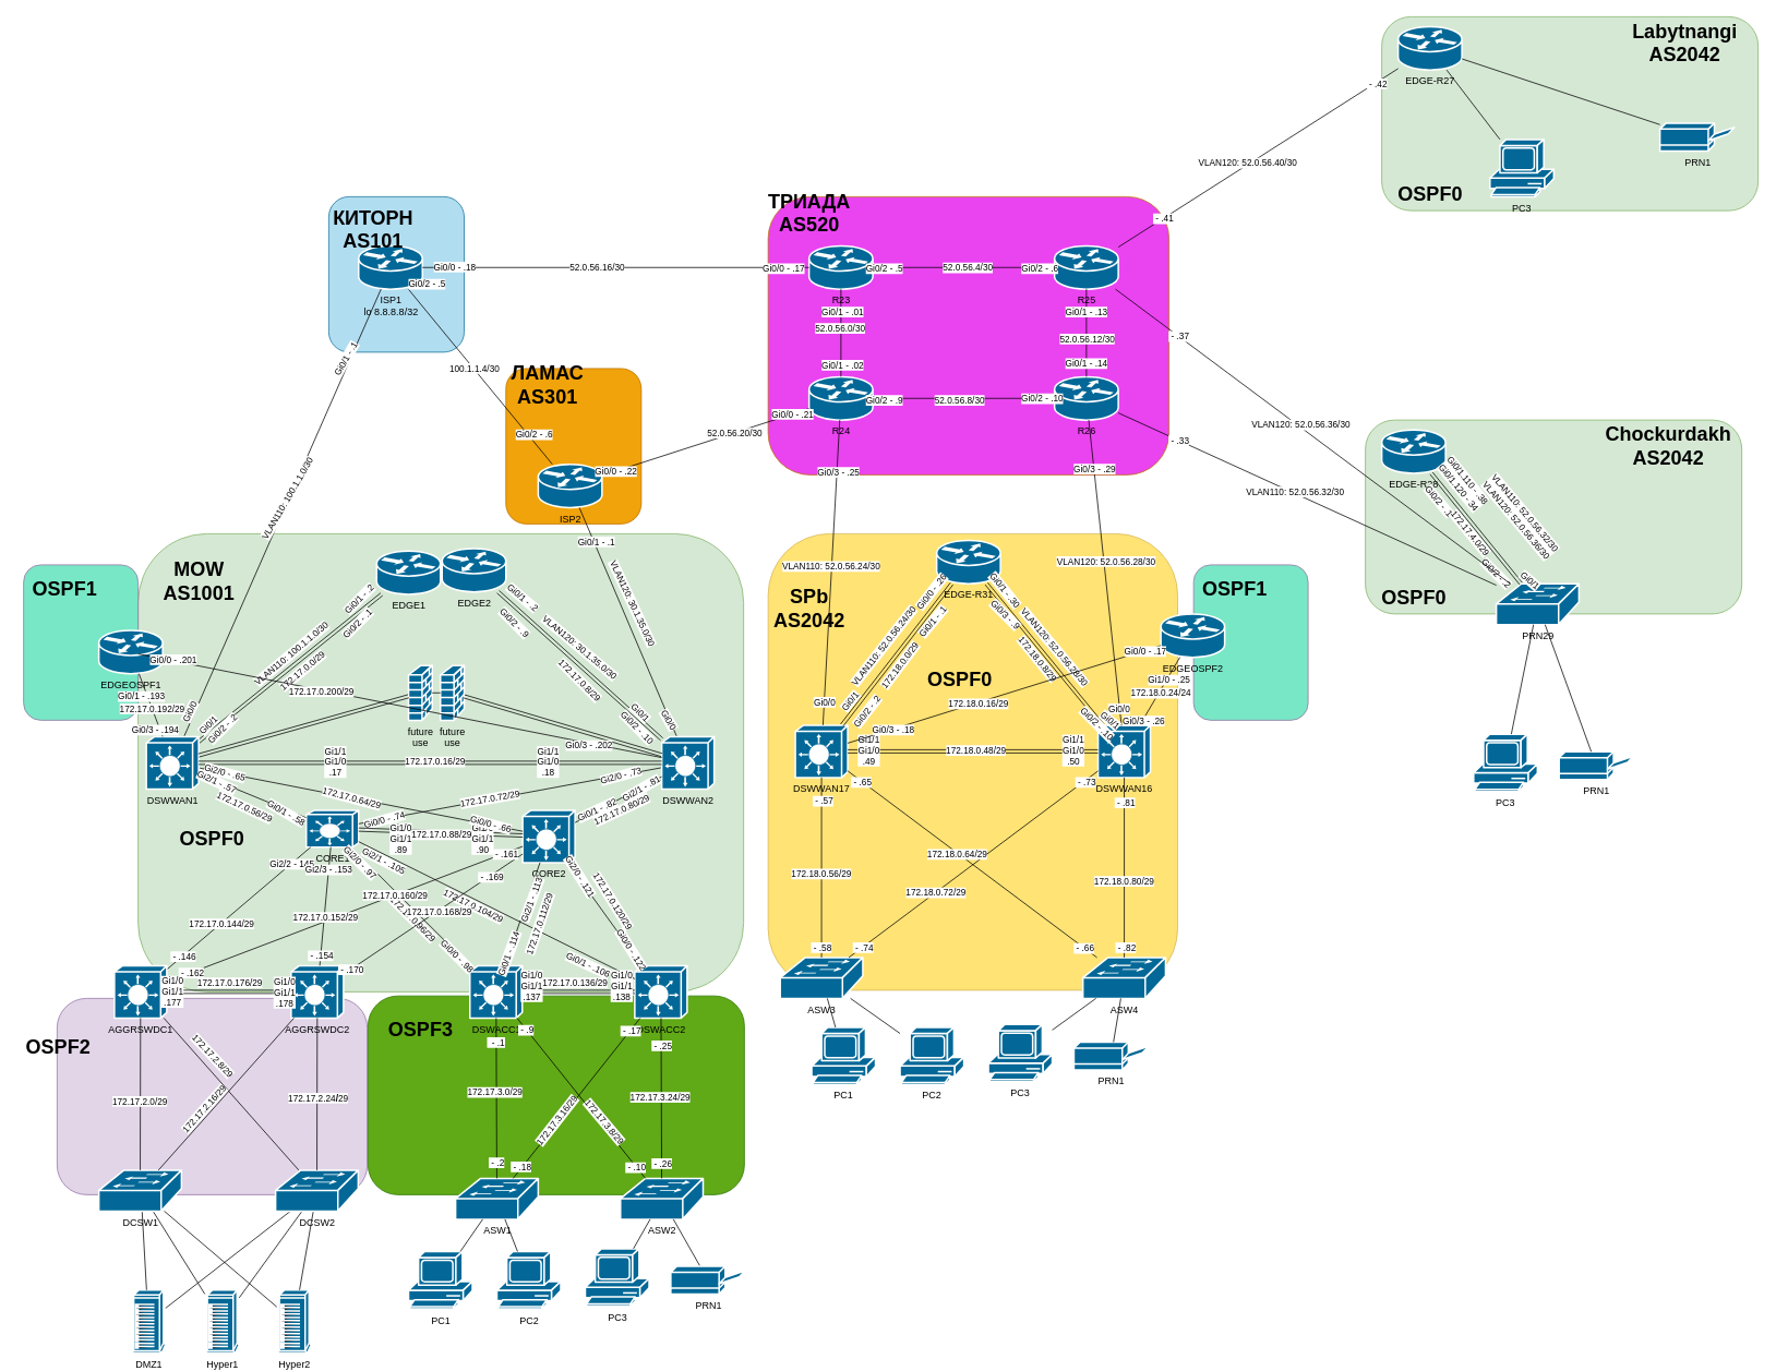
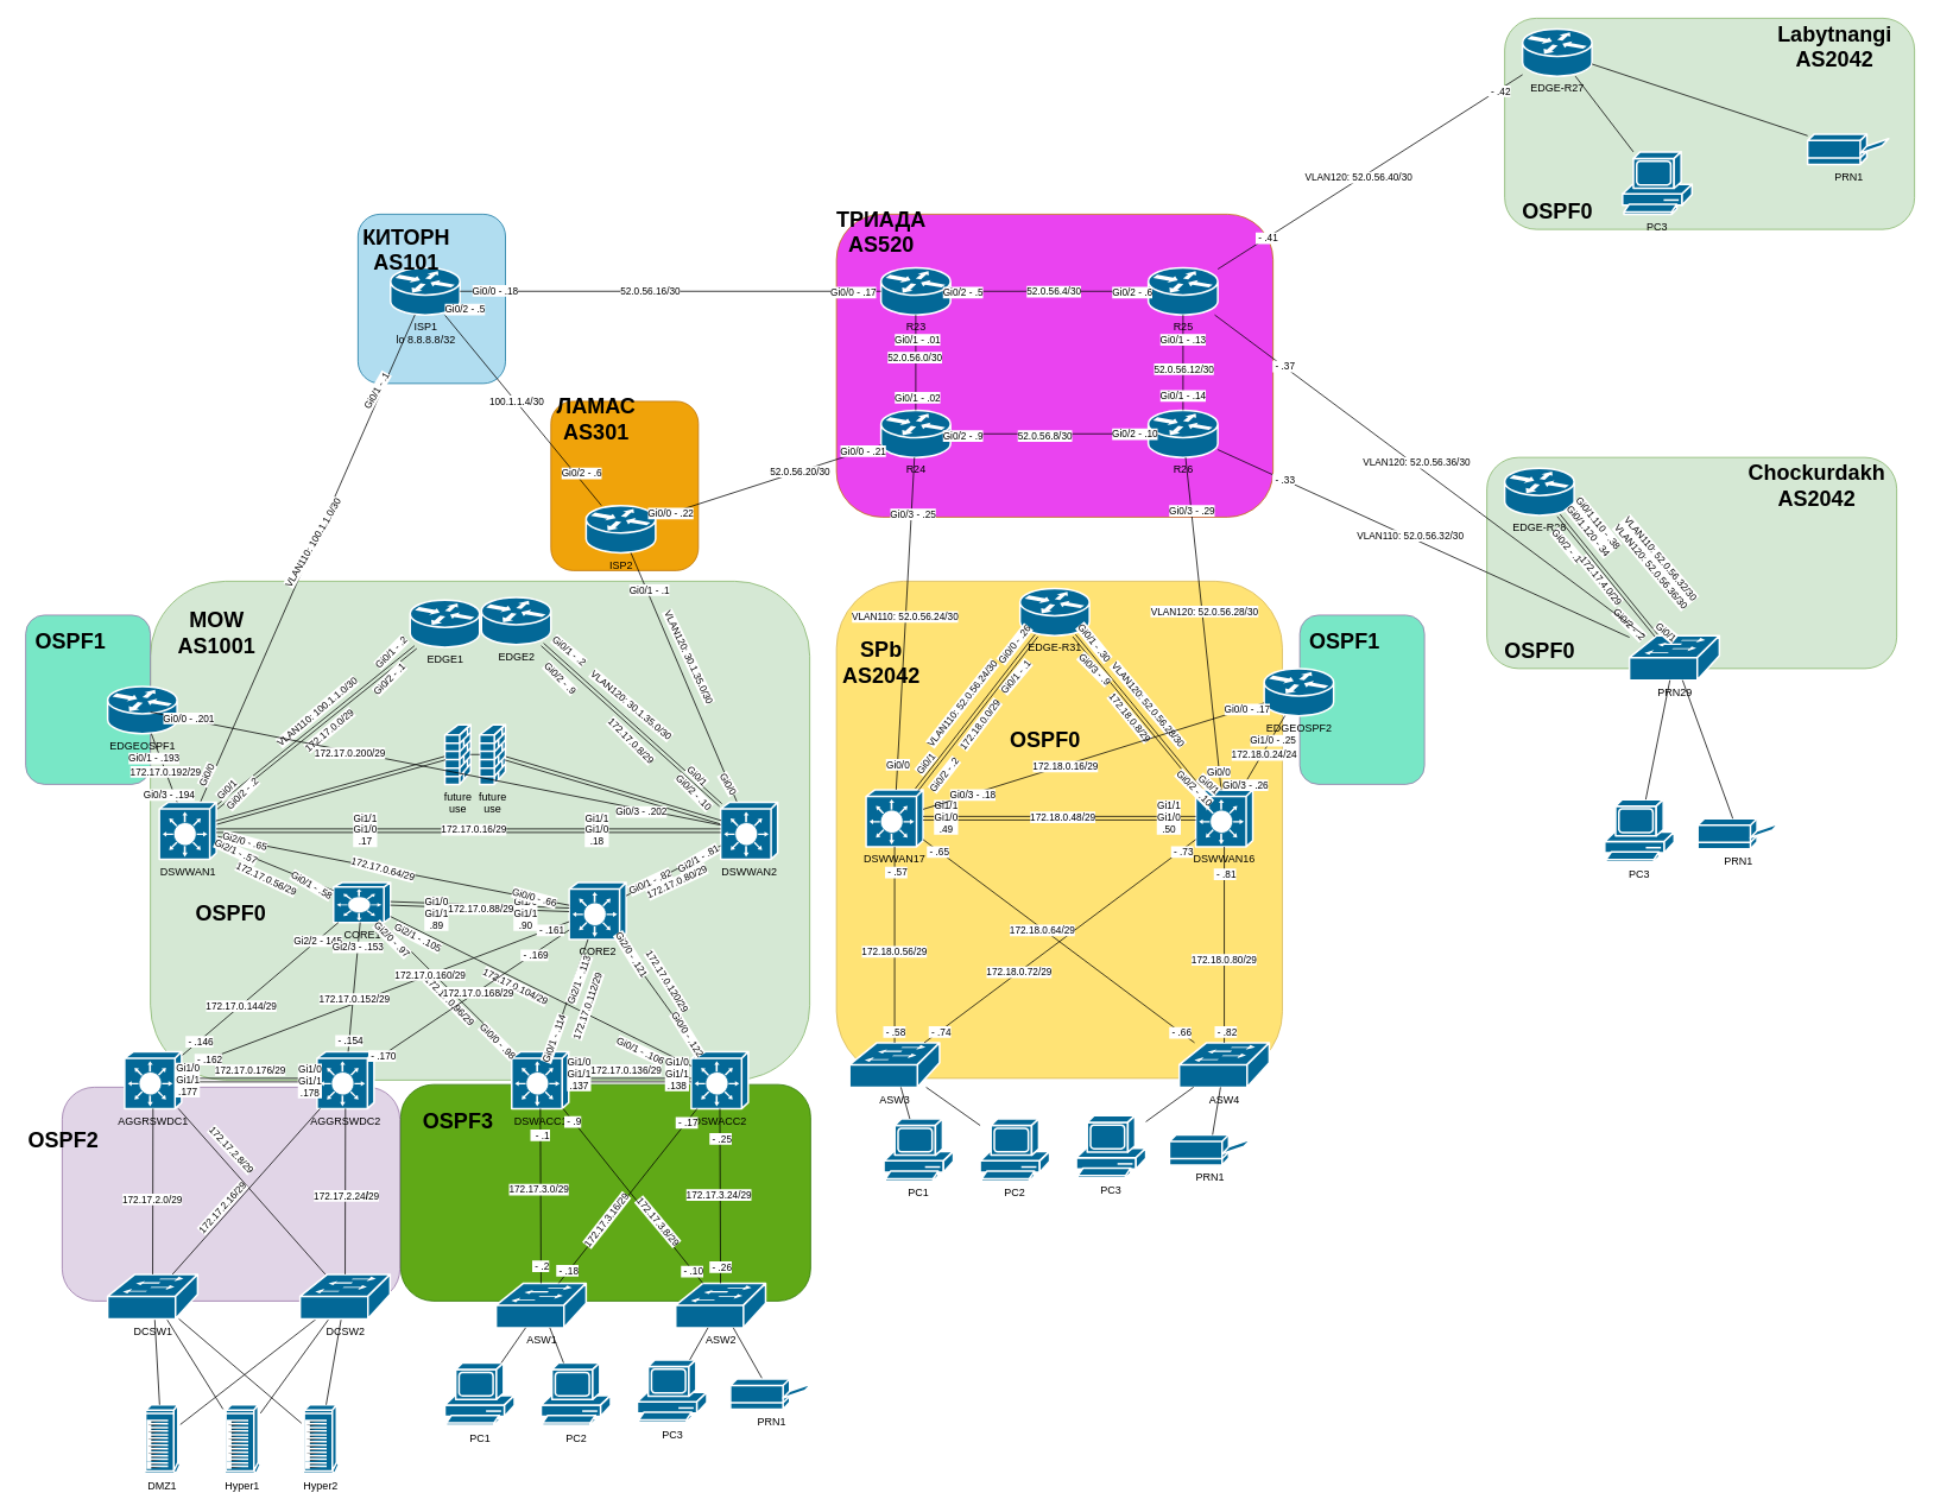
- <mxCell id="80" value="" style="endArrow=none;html=1;" parent="1" source="9" target="124" edge="1"><mxGeometry width="50" height="50" relative="1" as="geometry"><mxPoint x="418" y="1130" as="sourcePoint" /><mxPoint x="468" y="1080" as="targetPoint" /></mxGeometry></mxCell>
- <mxCell id="81" value="Gi0/0 - .74" style="edgeLabel;html=1;align=center;verticalAlign=middle;resizable=0;points=[];rotation=-15;" parent="80" vertex="1" connectable="0"><mxGeometry x="-0.783" relative="1" as="geometry"><mxPoint x="-9.79" y="2.97" as="offset" /></mxGeometry></mxCell>
- <mxCell id="82" value="Gi2/0 - .73" style="edgeLabel;html=1;align=center;verticalAlign=middle;resizable=0;points=[];rotation=-15;" parent="80" vertex="1" connectable="0"><mxGeometry x="0.725" relative="1" as="geometry"><mxPoint as="offset" /></mxGeometry></mxCell>
- <mxCell id="83" value="172.17.0.72/29" style="edgeLabel;html=1;align=center;verticalAlign=middle;resizable=0;points=[];rotation=-10;" parent="80" vertex="1" connectable="0"><mxGeometry x="0.084" relative="1" as="geometry"><mxPoint x="-40.38" y="6.24" as="offset" /></mxGeometry></mxCell>
